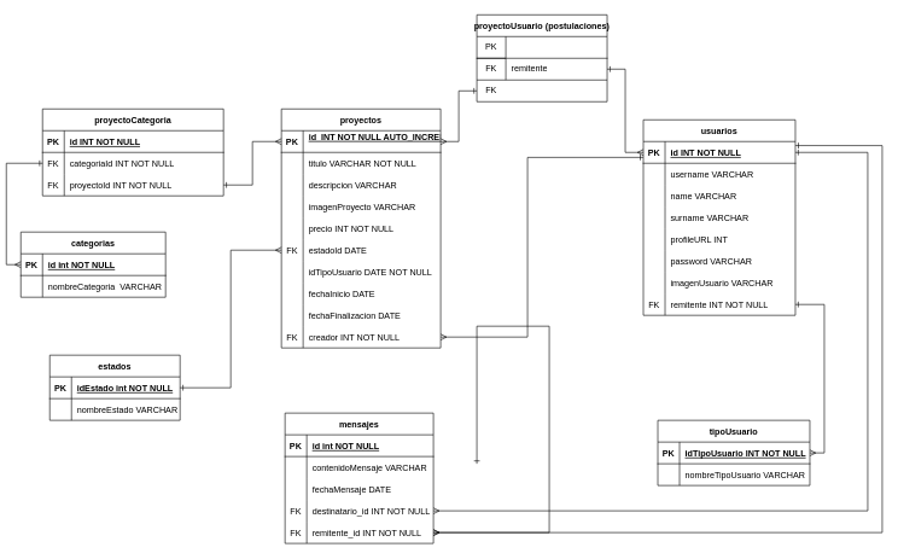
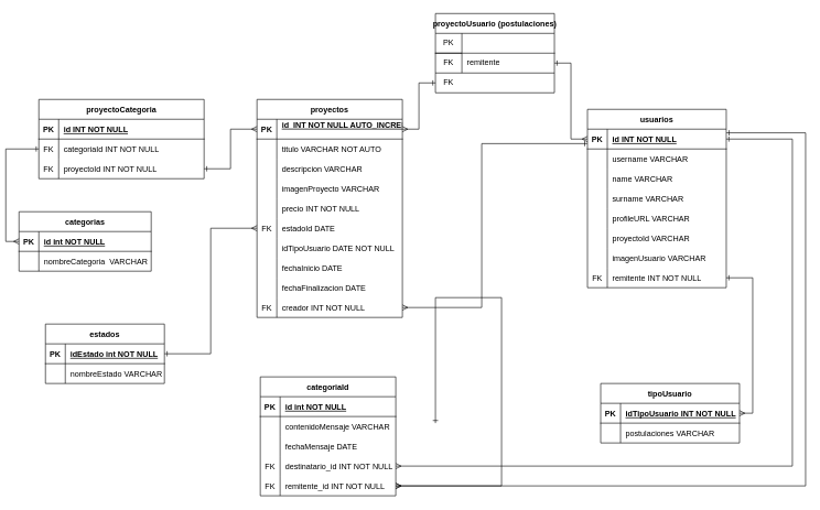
- <mxCell id="40" value="titulo VARCHAR NOT NULL" style="shape=partialRectangle;connectable=0;fillColor=none;top=0;left=0;bottom=0;right=0;align=left;spacingLeft=6;overflow=hidden;" parent="38" vertex="1"><mxGeometry x="30" width="190" height="30" as="geometry"><mxRectangle width="190" height="30" as="alternateBounds" /></mxGeometry></mxCell>
+ <mxCell id="40" value="titulo VARCHAR NOT AUTO" style="shape=partialRectangle;connectable=0;fillColor=none;top=0;left=0;bottom=0;right=0;align=left;spacingLeft=6;overflow=hidden;" parent="38" vertex="1"><mxGeometry x="30" width="190" height="30" as="geometry"><mxRectangle width="190" height="30" as="alternateBounds" /></mxGeometry></mxCell>
- <mxCell id="17" value="profileURL INT" style="shape=partialRectangle;connectable=0;fillColor=none;top=0;left=0;bottom=0;right=0;align=left;spacingLeft=6;overflow=hidden;" parent="15" vertex="1"><mxGeometry x="30" width="180" height="30" as="geometry"><mxRectangle width="180" height="30" as="alternateBounds" /></mxGeometry></mxCell>
+ <mxCell id="17" value="profileURL VARCHAR" style="shape=partialRectangle;connectable=0;fillColor=none;top=0;left=0;bottom=0;right=0;align=left;spacingLeft=6;overflow=hidden;" parent="15" vertex="1"><mxGeometry x="30" width="180" height="30" as="geometry"><mxRectangle width="180" height="30" as="alternateBounds" /></mxGeometry></mxCell>
- <mxCell id="20" value="password VARCHAR" style="shape=partialRectangle;connectable=0;fillColor=none;top=0;left=0;bottom=0;right=0;align=left;spacingLeft=6;overflow=hidden;" parent="18" vertex="1"><mxGeometry x="30" width="180" height="30" as="geometry"><mxRectangle width="180" height="30" as="alternateBounds" /></mxGeometry></mxCell>
+ <mxCell id="20" value="proyectoId VARCHAR" style="shape=partialRectangle;connectable=0;fillColor=none;top=0;left=0;bottom=0;right=0;align=left;spacingLeft=6;overflow=hidden;" parent="18" vertex="1"><mxGeometry x="30" width="180" height="30" as="geometry"><mxRectangle width="180" height="30" as="alternateBounds" /></mxGeometry></mxCell>
- <mxCell id="90" value="mensajes" style="shape=table;startSize=30;container=1;collapsible=1;childLayout=tableLayout;fixedRows=1;rowLines=0;fontStyle=1;align=center;resizeLast=1;" parent="1" vertex="1"><mxGeometry x="385" y="570" width="205" height="180" as="geometry" /></mxCell>
+ <mxCell id="90" value="categoriaId" style="shape=table;startSize=30;container=1;collapsible=1;childLayout=tableLayout;fixedRows=1;rowLines=0;fontStyle=1;align=center;resizeLast=1;" parent="1" vertex="1"><mxGeometry x="385" y="570" width="205" height="180" as="geometry" /></mxCell>
- <mxCell id="33" value="nombreTipoUsuario VARCHAR" style="shape=partialRectangle;connectable=0;fillColor=none;top=0;left=0;bottom=0;right=0;align=left;spacingLeft=6;overflow=hidden;" parent="31" vertex="1"><mxGeometry x="30" width="180" height="30" as="geometry"><mxRectangle width="180" height="30" as="alternateBounds" /></mxGeometry></mxCell>
+ <mxCell id="33" value="postulaciones VARCHAR" style="shape=partialRectangle;connectable=0;fillColor=none;top=0;left=0;bottom=0;right=0;align=left;spacingLeft=6;overflow=hidden;" parent="31" vertex="1"><mxGeometry x="30" width="180" height="30" as="geometry"><mxRectangle width="180" height="30" as="alternateBounds" /></mxGeometry></mxCell>
